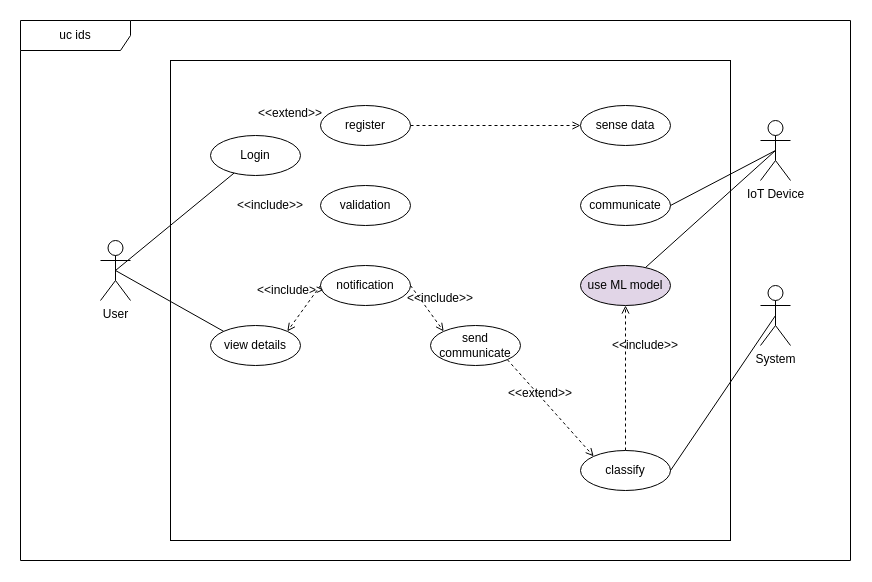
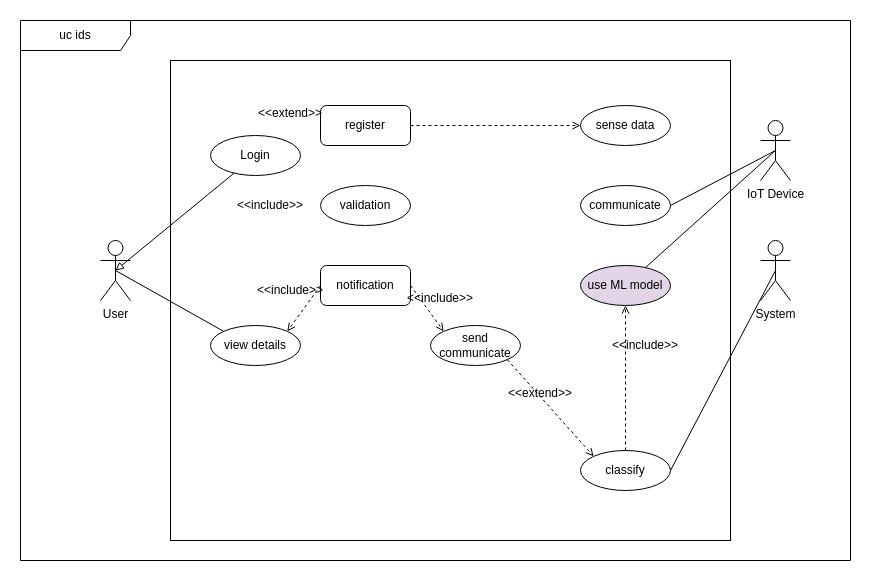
- <mxCell id="10" value="register" style="ellipse;whiteSpace=wrap;html=1;" vertex="1" parent="1"><mxGeometry x="320" y="105" width="90" height="40" as="geometry" /></mxCell>
+ <mxCell id="10" value="register" style="whiteSpace=wrap;html=1;rounded=1;" vertex="1" parent="1"><mxGeometry x="320" y="105" width="90" height="40" as="geometry" /></mxCell>
- <mxCell id="7" value="" style="rounded=0;orthogonalLoop=1;jettySize=auto;html=1;endArrow=none;endFill=0;entryX=0.5;entryY=0.5;entryDx=0;entryDy=0;entryPerimeter=0;" edge="1" parent="1" source="8" target="4"><mxGeometry relative="1" as="geometry" /></mxCell>
+ <mxCell id="7" value="" style="rounded=0;orthogonalLoop=1;jettySize=auto;html=1;endArrow=block;endFill=0;entryX=0.5;entryY=0.5;entryDx=0;entryDy=0;entryPerimeter=0;" edge="1" parent="1" source="8" target="4"><mxGeometry relative="1" as="geometry" /></mxCell>
- <mxCell id="12" value="notification" style="ellipse;whiteSpace=wrap;html=1;" vertex="1" parent="1"><mxGeometry x="320" y="265" width="90" height="40" as="geometry" /></mxCell>
+ <mxCell id="12" value="notification" style="whiteSpace=wrap;html=1;rounded=1;" vertex="1" parent="1"><mxGeometry x="320" y="265" width="90" height="40" as="geometry" /></mxCell>
- <mxCell id="6" value="System" style="shape=umlActor;verticalLabelPosition=bottom;labelBackgroundColor=#ffffff;verticalAlign=top;html=1;" vertex="1" parent="1"><mxGeometry x="760" y="285" width="30" height="60" as="geometry" /></mxCell>
+ <mxCell id="6" value="System" style="shape=umlActor;verticalLabelPosition=bottom;labelBackgroundColor=#ffffff;verticalAlign=top;html=1;" vertex="1" parent="1"><mxGeometry x="760" y="240" width="30" height="60" as="geometry" /></mxCell>
